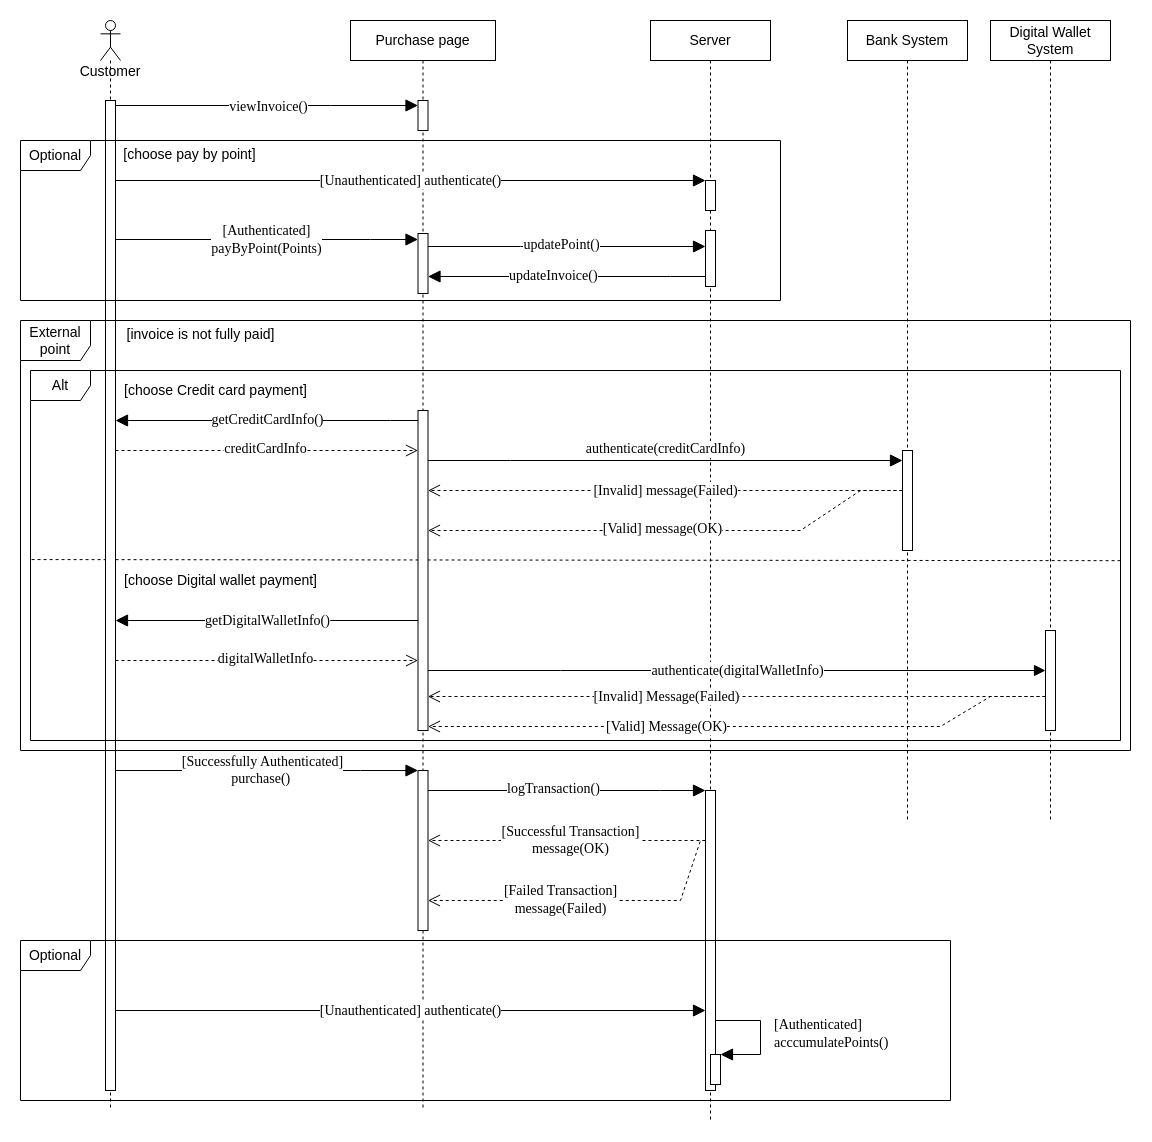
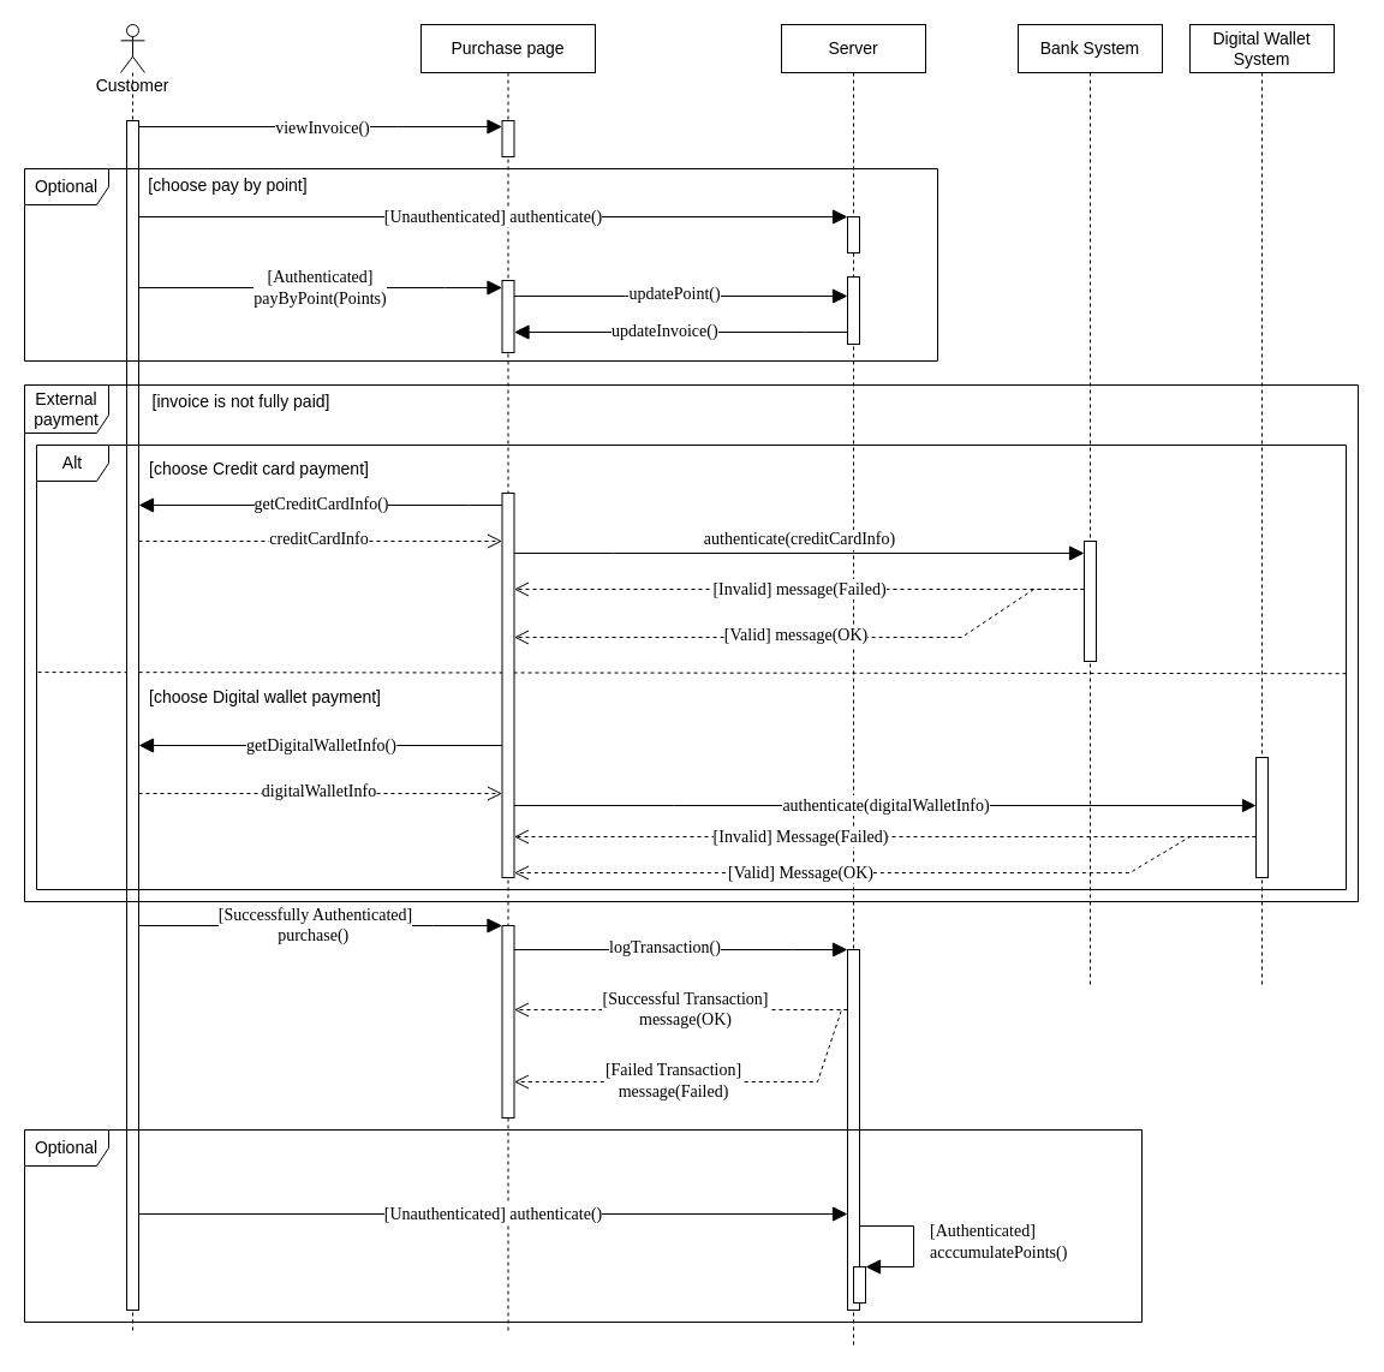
- <mxCell id="45" value="External point" style="shape=umlFrame;whiteSpace=wrap;html=1;width=70;height=40;fontSize=14;" parent="1" vertex="1"><mxGeometry y="320" width="1110" height="430" as="geometry" x="20" /></mxCell>
+ <mxCell id="45" value="External payment" style="shape=umlFrame;whiteSpace=wrap;html=1;width=70;height=40;fontSize=14;" parent="1" vertex="1"><mxGeometry y="320" width="1110" height="430" as="geometry" x="20" /></mxCell>
